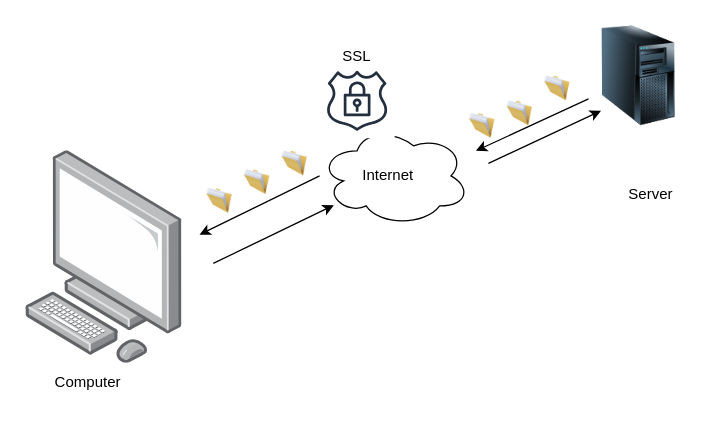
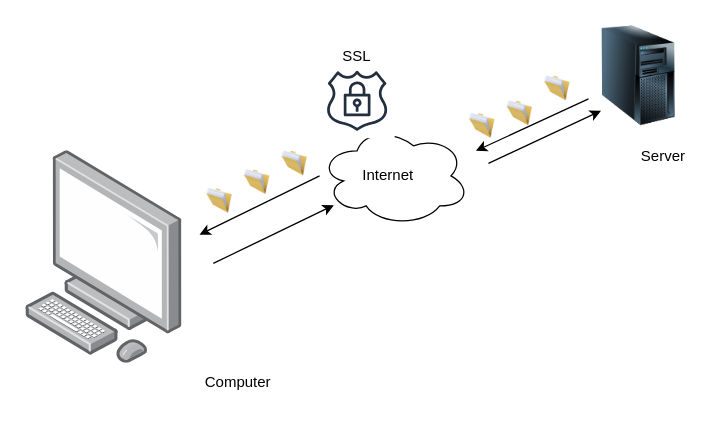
- <mxCell id="11" value="Server" style="text;html=1;strokeColor=none;fillColor=none;align=center;verticalAlign=middle;whiteSpace=wrap;rounded=0;" vertex="1" parent="1"><mxGeometry x="490" y="140" width="60" height="30" as="geometry" /></mxCell>
+ <mxCell id="11" value="Server" style="text;html=1;strokeColor=none;fillColor=none;align=center;verticalAlign=middle;whiteSpace=wrap;rounded=0;" vertex="1" parent="1"><mxGeometry x="500" y="110" width="60" height="30" as="geometry" /></mxCell>
- <mxCell id="10" value="Computer" style="text;html=1;strokeColor=none;fillColor=none;align=center;verticalAlign=middle;whiteSpace=wrap;rounded=0;" vertex="1" parent="1"><mxGeometry x="40" y="290" width="60" height="30" as="geometry" /></mxCell>
+ <mxCell id="10" value="Computer" style="text;html=1;strokeColor=none;fillColor=none;align=center;verticalAlign=middle;whiteSpace=wrap;rounded=0;" vertex="1" parent="1"><mxGeometry x="160" y="290" width="60" height="30" as="geometry" /></mxCell>
